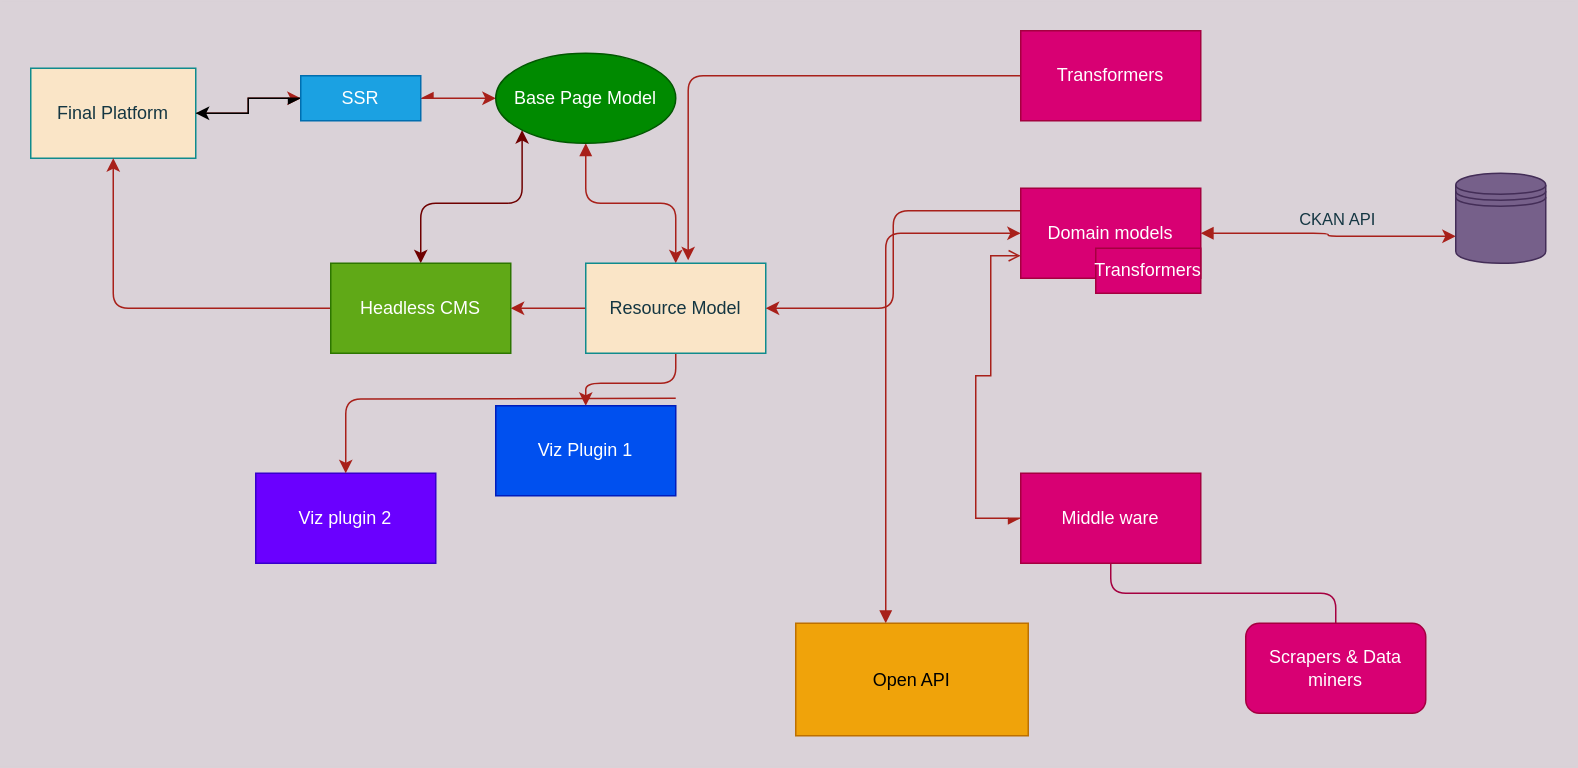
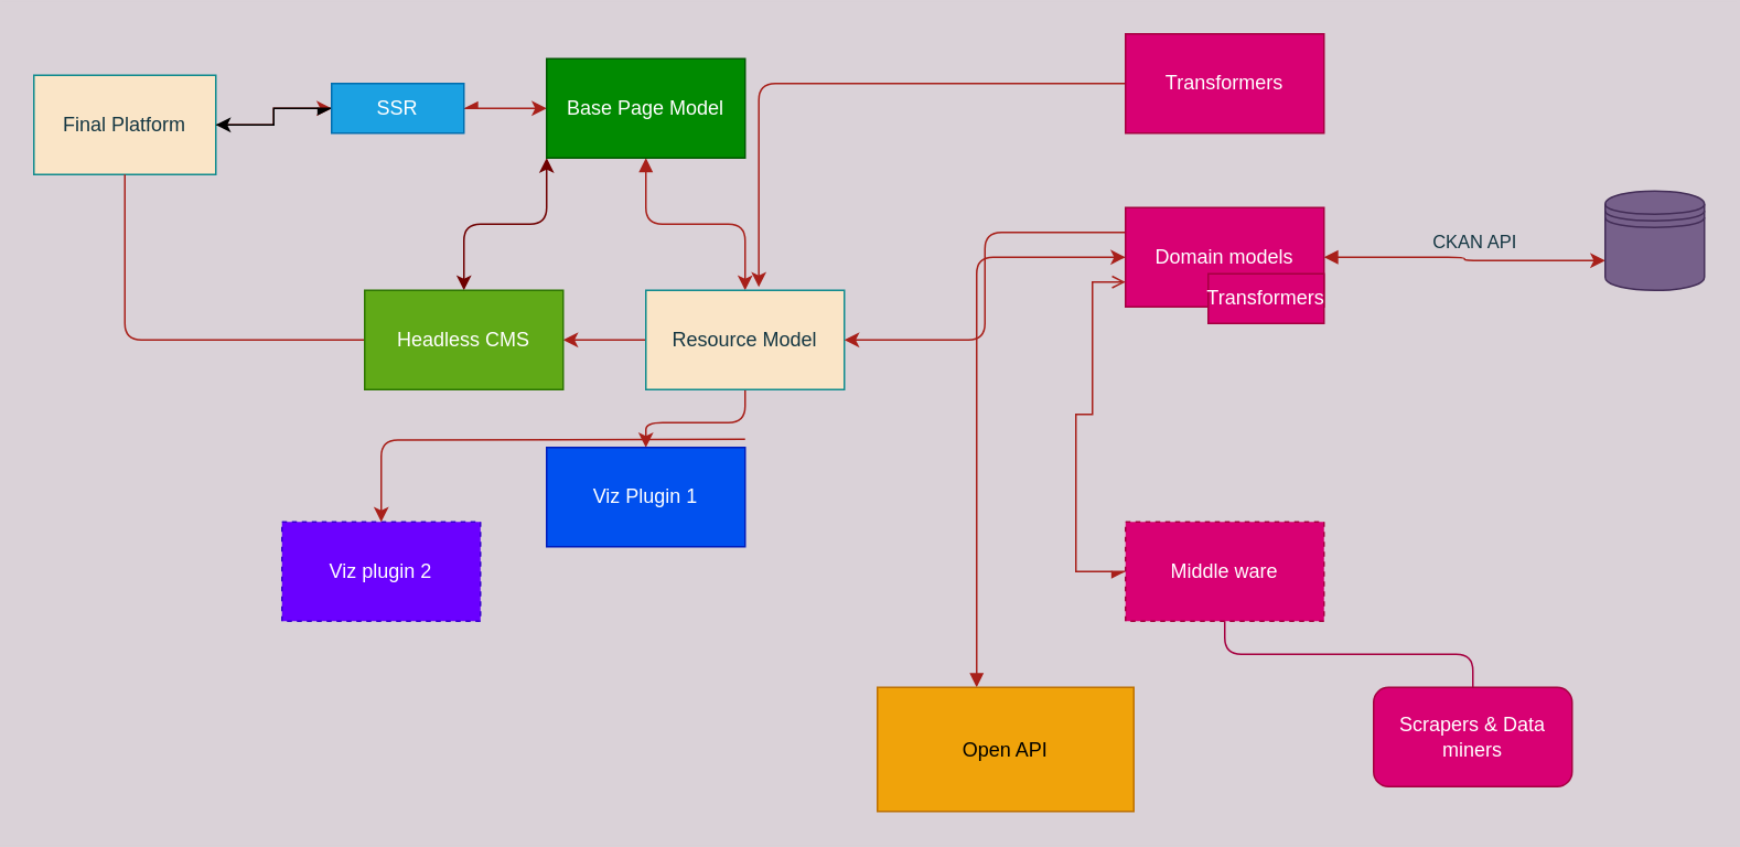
- <mxCell id="10" value="Base Page Model" style="ellipse;whiteSpace=wrap;html=1;fontColor=#ffffff;strokeColor=#005700;fillColor=#008a00;" parent="1" vertex="1"><mxGeometry x="330" y="35" width="120" height="60" as="geometry" /></mxCell>
+ <mxCell id="10" value="Base Page Model" style="whiteSpace=wrap;html=1;fontColor=#ffffff;strokeColor=#005700;fillColor=#008a00;" parent="1" vertex="1"><mxGeometry x="330" y="35" width="120" height="60" as="geometry" /></mxCell>
- <mxCell id="17" style="edgeStyle=orthogonalEdgeStyle;curved=0;rounded=1;sketch=0;orthogonalLoop=1;jettySize=auto;html=1;exitX=0;exitY=0.5;exitDx=0;exitDy=0;entryX=0.5;entryY=1;entryDx=0;entryDy=0;fontColor=#143642;strokeColor=#A8201A;fillColor=#FAE5C7;" parent="1" source="18" target="3" edge="1"><mxGeometry relative="1" as="geometry" /></mxCell>
+ <mxCell id="17" style="edgeStyle=orthogonalEdgeStyle;curved=0;rounded=1;sketch=0;orthogonalLoop=1;jettySize=auto;html=1;exitX=0;exitY=0.5;exitDx=0;exitDy=0;entryX=0.5;entryY=1;entryDx=0;entryDy=0;fontColor=#143642;strokeColor=#A8201A;fillColor=#FAE5C7;endArrow=none;" parent="1" source="18" target="3" edge="1"><mxGeometry relative="1" as="geometry" /></mxCell>
- <mxCell id="15" value="Viz plugin 2" style="whiteSpace=wrap;html=1;fontColor=#ffffff;strokeColor=#3700CC;fillColor=#6a00ff;" parent="1" vertex="1"><mxGeometry x="170" y="315" width="120" height="60" as="geometry" /></mxCell>
+ <mxCell id="15" value="Viz plugin 2" style="whiteSpace=wrap;html=1;fontColor=#ffffff;strokeColor=#3700CC;fillColor=#6a00ff;dashed=1;" parent="1" vertex="1"><mxGeometry x="170" y="315" width="120" height="60" as="geometry" /></mxCell>
- <mxCell id="31" value="Middle ware" style="whiteSpace=wrap;html=1;rounded=0;labelBackgroundColor=none;sketch=0;fontColor=#ffffff;strokeColor=#A50040;fillColor=#d80073;" parent="1" vertex="1"><mxGeometry x="680" y="315" width="120" height="60" as="geometry" /></mxCell>
+ <mxCell id="31" value="Middle ware" style="whiteSpace=wrap;html=1;rounded=0;labelBackgroundColor=none;sketch=0;fontColor=#ffffff;strokeColor=#A50040;fillColor=#d80073;dashed=1;" parent="1" vertex="1"><mxGeometry x="680" y="315" width="120" height="60" as="geometry" /></mxCell>
